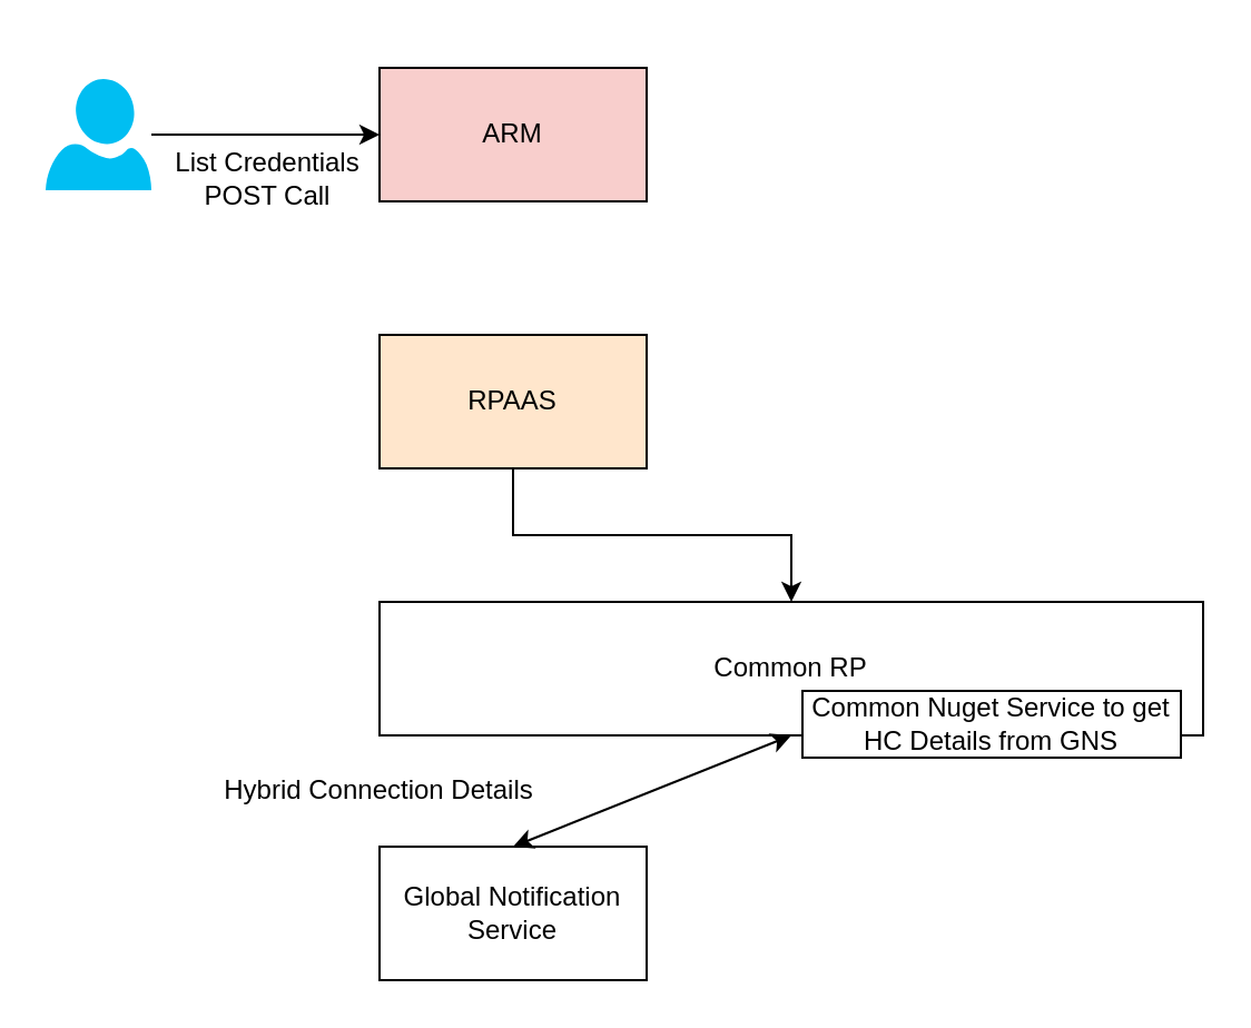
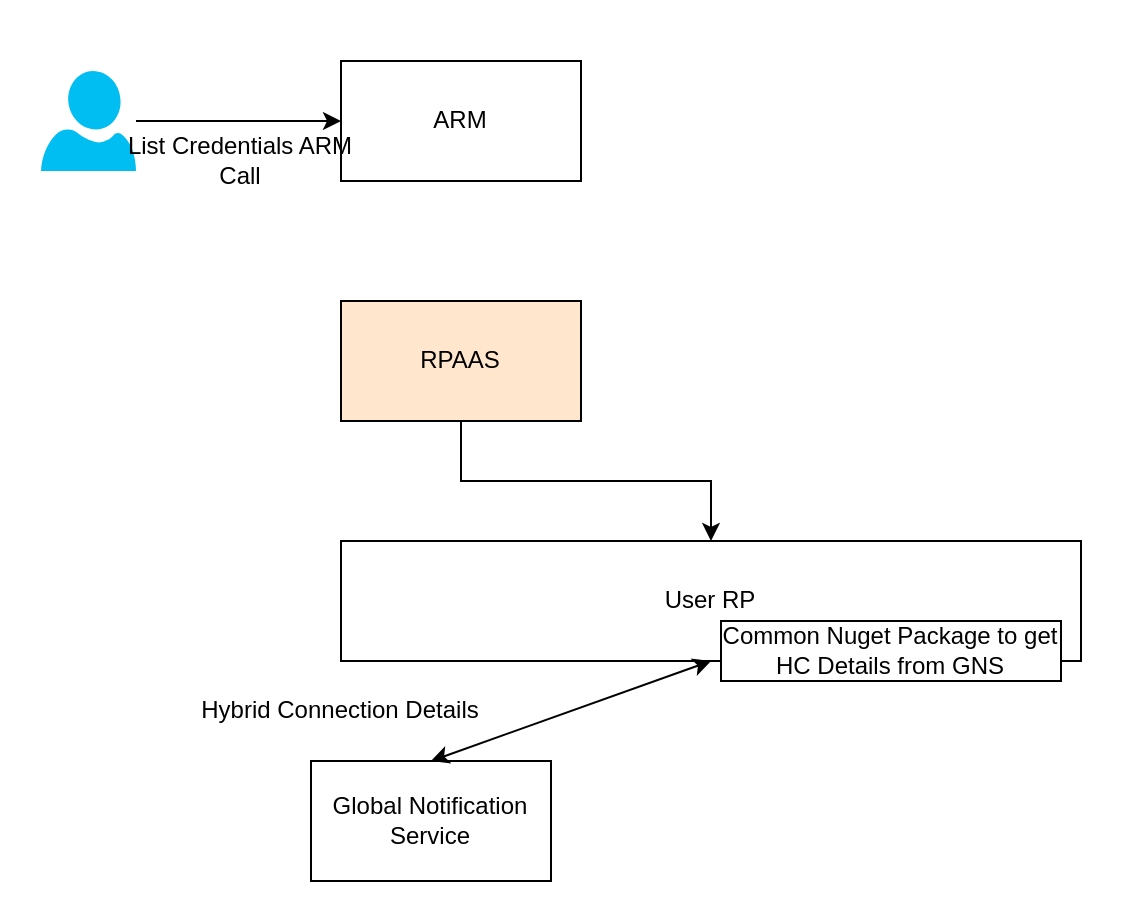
- <mxCell id="4" value="ARM" style="rounded=0;whiteSpace=wrap;html=1;fillColor=#f8cecc;" vertex="1" parent="1"><mxGeometry x="170" y="30" width="120" height="60" as="geometry" /></mxCell>
+ <mxCell id="4" value="ARM" style="rounded=0;whiteSpace=wrap;html=1;" vertex="1" parent="1"><mxGeometry x="170" y="30" width="120" height="60" as="geometry" /></mxCell>
- <mxCell id="11" value="List Credentials POST Call" style="text;html=1;strokeColor=none;fillColor=none;align=center;verticalAlign=middle;whiteSpace=wrap;rounded=0;" vertex="1" parent="1"><mxGeometry x="60" y="20" width="120" height="120" as="geometry" /></mxCell>
+ <mxCell id="11" value="List Credentials ARM Call" style="text;html=1;strokeColor=none;fillColor=none;align=center;verticalAlign=middle;whiteSpace=wrap;rounded=0;" vertex="1" parent="1"><mxGeometry x="60" y="20" width="120" height="120" as="geometry" /></mxCell>
- <mxCell id="5" value="Common RP" style="rounded=0;whiteSpace=wrap;html=1;" vertex="1" parent="1"><mxGeometry x="170" y="270" width="370" height="60" as="geometry" /></mxCell>
+ <mxCell id="5" value="User RP" style="rounded=0;whiteSpace=wrap;html=1;" vertex="1" parent="1"><mxGeometry x="170" y="270" width="370" height="60" as="geometry" /></mxCell>
- <mxCell id="12" value="Common Nuget Service to get HC Details from GNS" style="rounded=0;whiteSpace=wrap;html=1;" vertex="1" parent="1"><mxGeometry x="360" y="310" width="170" height="30" as="geometry" /></mxCell>
+ <mxCell id="12" value="Common Nuget Package to get HC Details from GNS" style="rounded=0;whiteSpace=wrap;html=1;" vertex="1" parent="1"><mxGeometry x="360" y="310" width="170" height="30" as="geometry" /></mxCell>
- <mxCell id="8" value="Global Notification Service" style="rounded=0;whiteSpace=wrap;html=1;" vertex="1" parent="1"><mxGeometry x="170" y="380" width="120" height="60" as="geometry" /></mxCell>
+ <mxCell id="8" value="Global Notification Service" style="rounded=0;whiteSpace=wrap;html=1;" vertex="1" parent="1"><mxGeometry x="155" y="380" width="120" height="60" as="geometry" /></mxCell>
